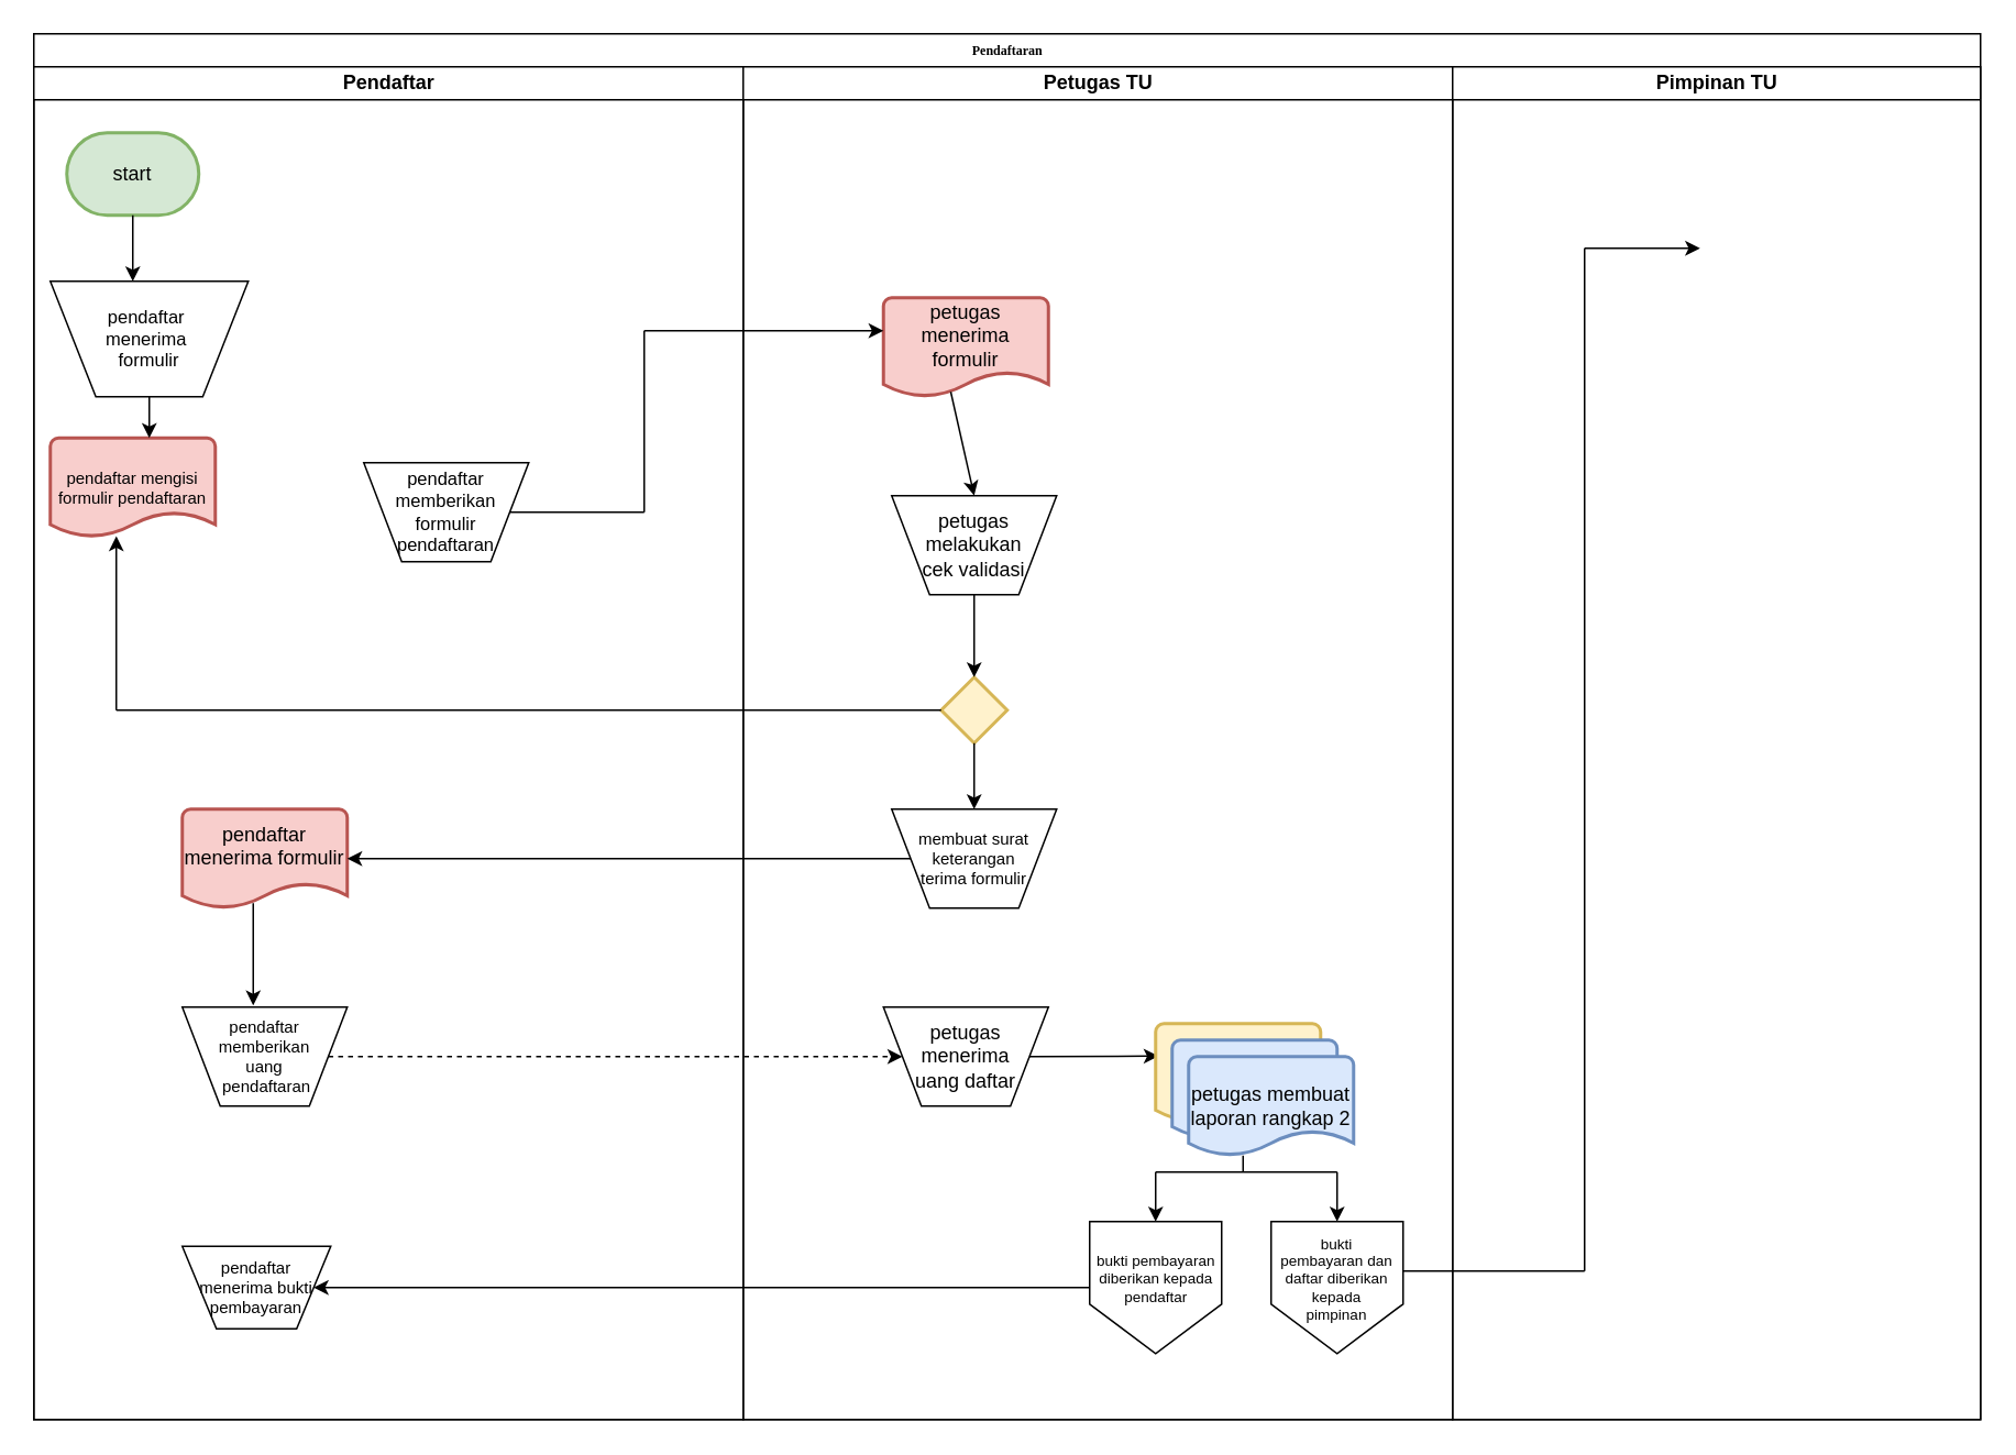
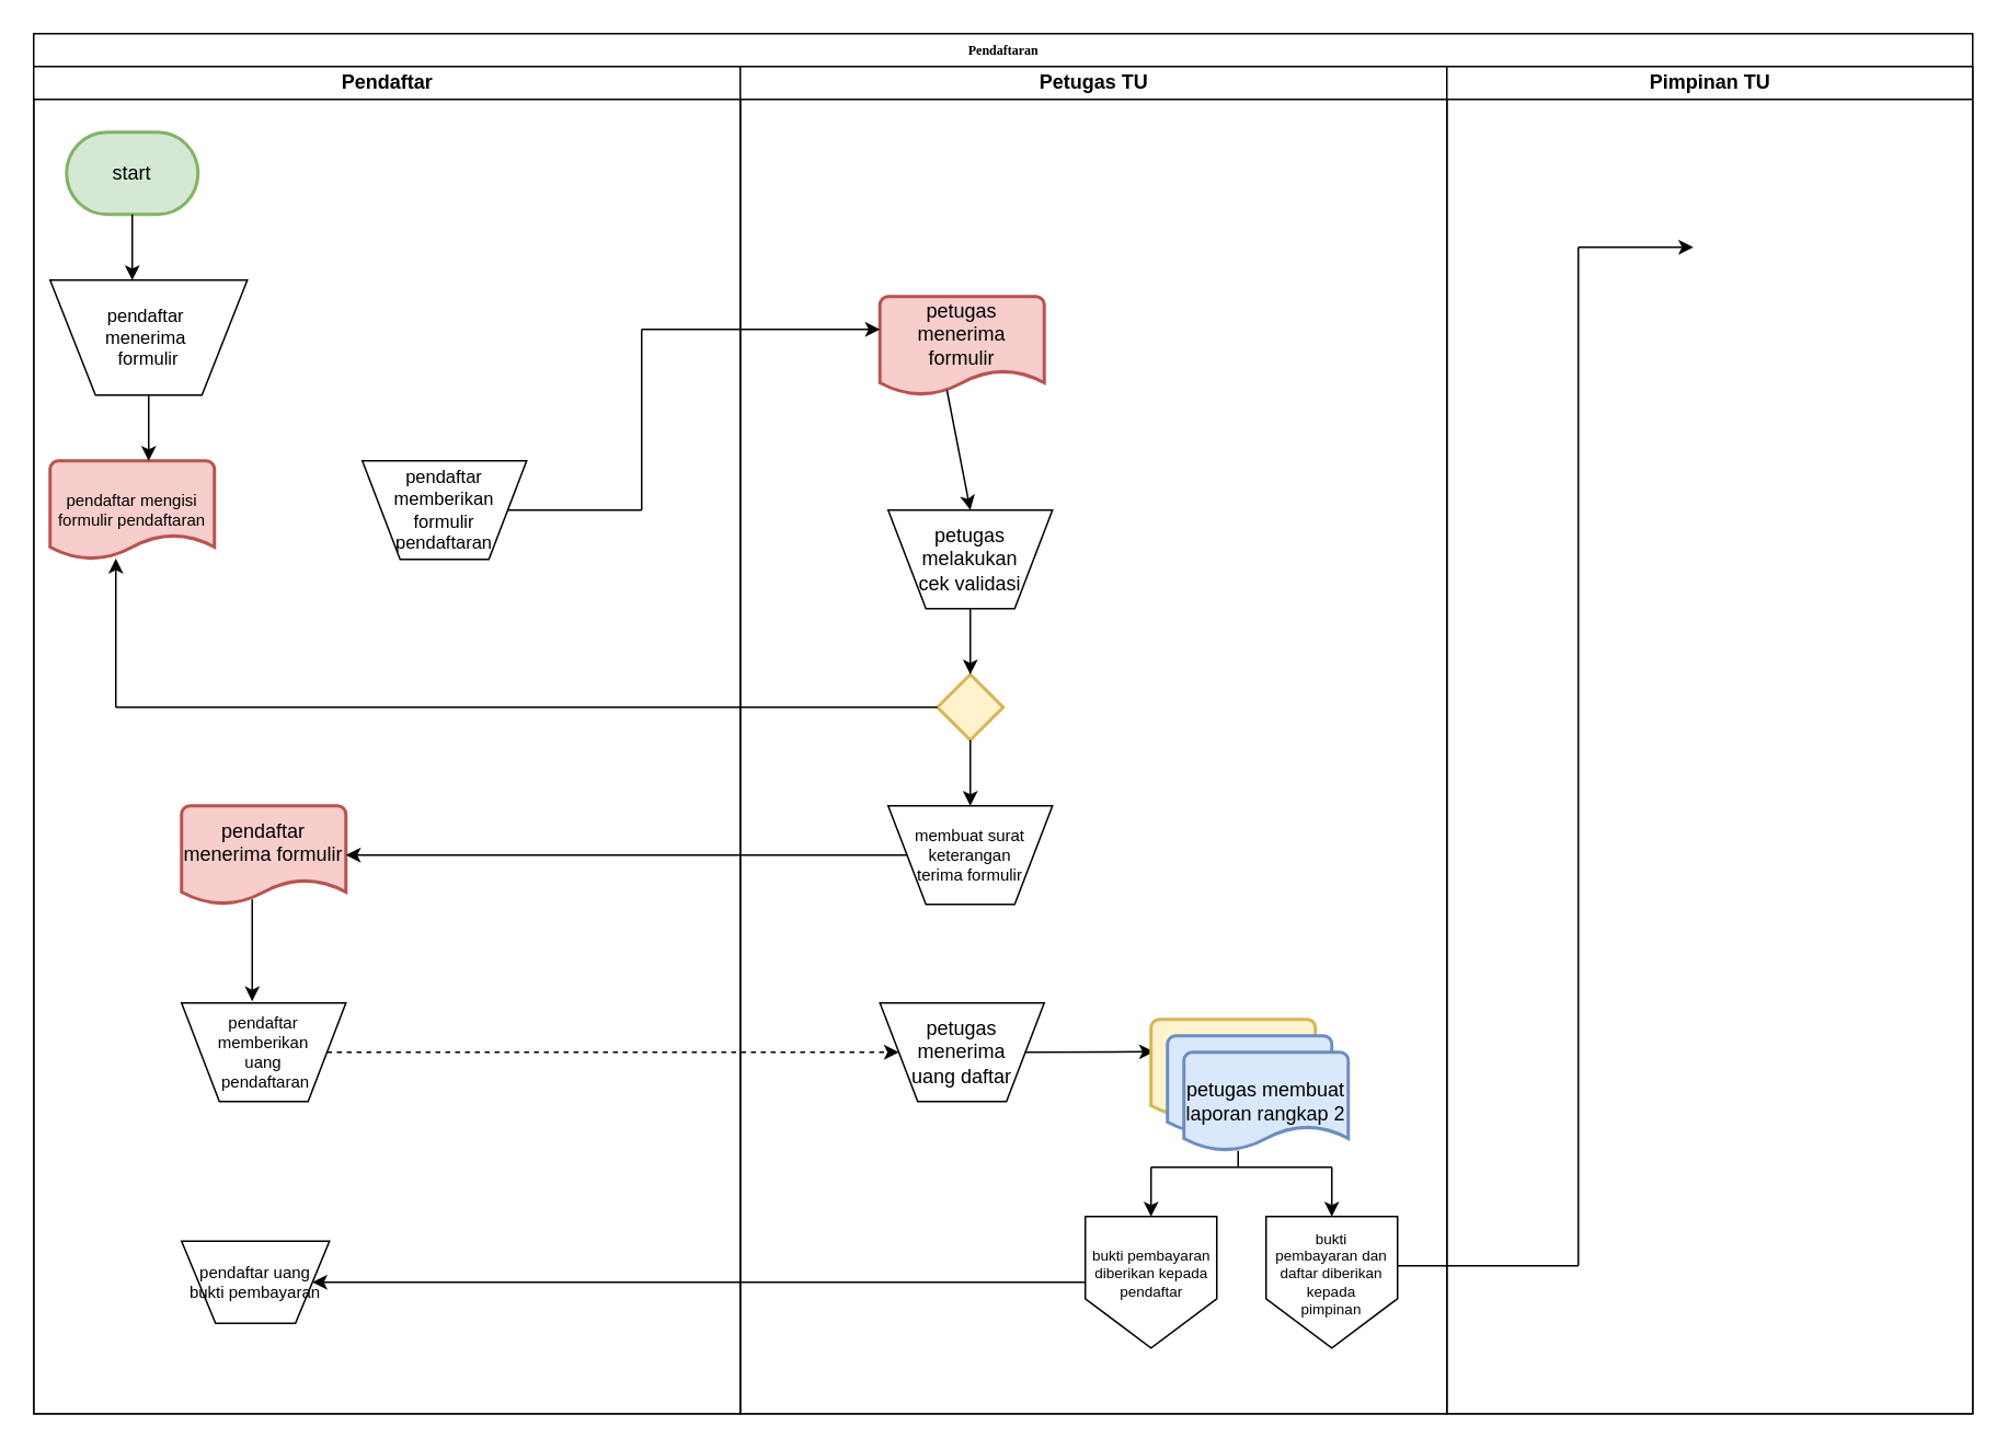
- <mxCell id="5" value="pendaftar mengisi&lt;br style=&quot;font-size: 10px;&quot;&gt;formulir pendaftaran&lt;br style=&quot;font-size: 10px;&quot;&gt;" style="strokeWidth=2;html=1;shape=mxgraph.flowchart.document2;whiteSpace=wrap;size=0.25;fontSize=10;fillColor=#f8cecc;strokeColor=#b85450;" vertex="1" parent="3"><mxGeometry x="10" y="225" width="100" height="60" as="geometry" /></mxCell>
+ <mxCell id="5" value="pendaftar mengisi&lt;br style=&quot;font-size: 10px;&quot;&gt;formulir pendaftaran&lt;br style=&quot;font-size: 10px;&quot;&gt;" style="strokeWidth=2;html=1;shape=mxgraph.flowchart.document2;whiteSpace=wrap;size=0.25;fontSize=10;fillColor=#f8cecc;strokeColor=#b85450;" vertex="1" parent="3"><mxGeometry x="10" y="240" width="100" height="60" as="geometry" /></mxCell>
- <mxCell id="16" value="petugas melakukan&lt;br&gt;cek validasi" style="verticalLabelPosition=middle;verticalAlign=middle;html=1;shape=trapezoid;perimeter=trapezoidPerimeter;whiteSpace=wrap;size=0.23;arcSize=10;flipV=1;labelPosition=center;align=center;" vertex="1" parent="14"><mxGeometry x="90" y="260" width="100" height="60" as="geometry" /></mxCell>
+ <mxCell id="16" value="petugas melakukan&lt;br&gt;cek validasi" style="verticalLabelPosition=middle;verticalAlign=middle;html=1;shape=trapezoid;perimeter=trapezoidPerimeter;whiteSpace=wrap;size=0.23;arcSize=10;flipV=1;labelPosition=center;align=center;" vertex="1" parent="14"><mxGeometry x="90" y="270" width="100" height="60" as="geometry" /></mxCell>
- <mxCell id="13" value="pendaftar menerima bukti pembayaran" style="verticalLabelPosition=middle;verticalAlign=middle;html=1;shape=trapezoid;perimeter=trapezoidPerimeter;whiteSpace=wrap;size=0.23;arcSize=10;flipV=1;labelPosition=center;align=center;fontSize=10;" vertex="1" parent="3"><mxGeometry x="90" y="715" width="90" height="50" as="geometry" /></mxCell>
+ <mxCell id="13" value="pendaftar uang bukti pembayaran" style="verticalLabelPosition=middle;verticalAlign=middle;html=1;shape=trapezoid;perimeter=trapezoidPerimeter;whiteSpace=wrap;size=0.23;arcSize=10;flipV=1;labelPosition=center;align=center;fontSize=10;" vertex="1" parent="3"><mxGeometry x="90" y="715" width="90" height="50" as="geometry" /></mxCell>
